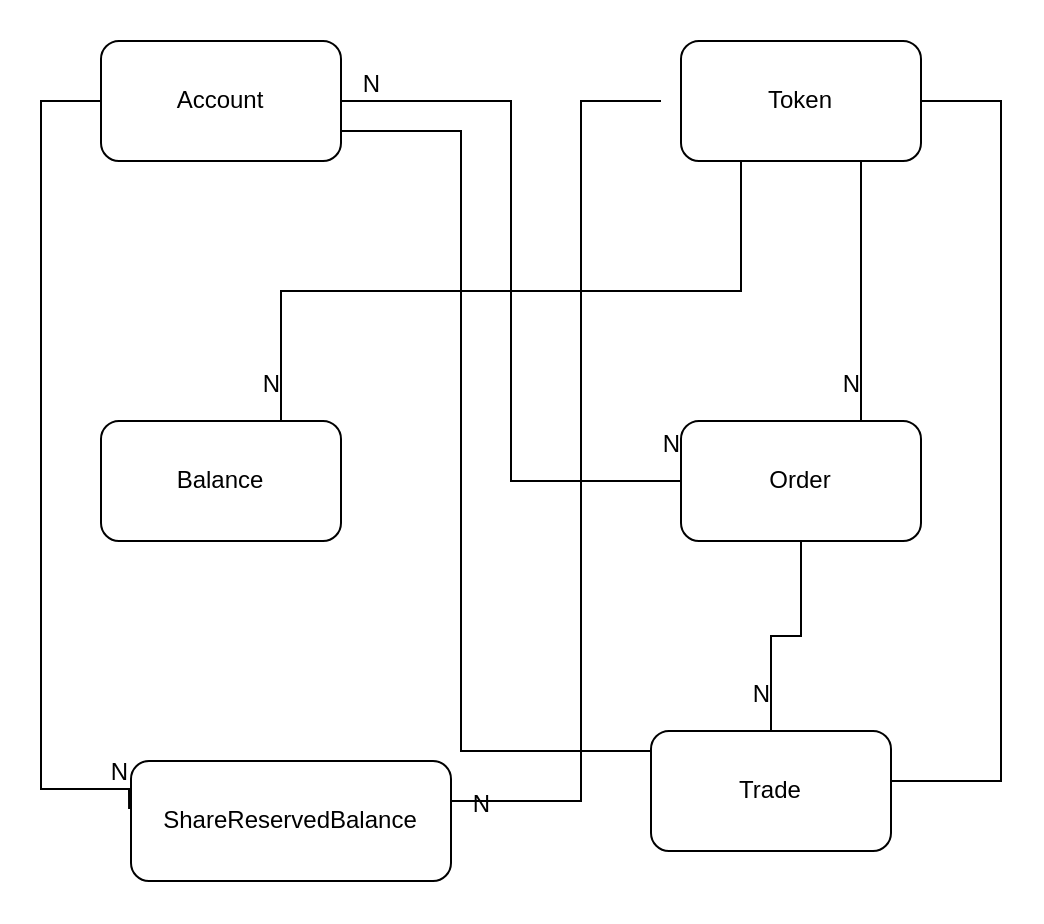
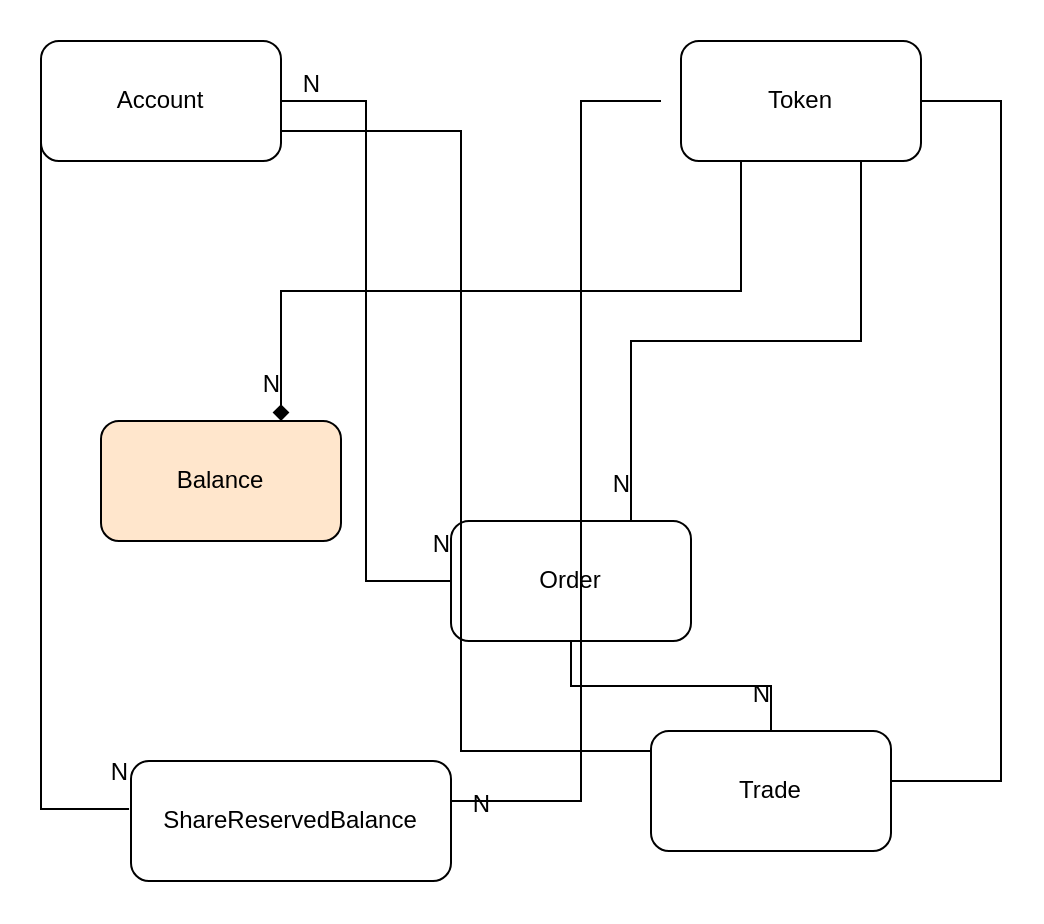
- <mxCell id="2" value="Account" style="rounded=1;whiteSpace=wrap;html=1;" vertex="1" parent="1"><mxGeometry x="50" y="20" width="120" height="60" as="geometry" /></mxCell>
+ <mxCell id="2" value="Account" style="rounded=1;whiteSpace=wrap;html=1;" vertex="1" parent="1"><mxGeometry x="20" y="20" width="120" height="60" as="geometry" /></mxCell>
- <mxCell id="8" value="" style="endArrow=none;html=1;rounded=0;edgeStyle=orthogonalEdgeStyle;exitX=0.25;exitY=1;exitDx=0;exitDy=0;entryX=0.75;entryY=0;entryDx=0;entryDy=0;" edge="1" parent="1" source="3" target="4"><mxGeometry relative="1" as="geometry"><mxPoint x="270" y="90" as="sourcePoint" /><mxPoint x="270" y="220" as="targetPoint" /></mxGeometry></mxCell>
+ <mxCell id="8" value="" style="endArrow=diamond;html=1;rounded=0;edgeStyle=orthogonalEdgeStyle;exitX=0.25;exitY=1;exitDx=0;exitDy=0;entryX=0.75;entryY=0;entryDx=0;entryDy=0;" edge="1" parent="1" source="3" target="4"><mxGeometry relative="1" as="geometry"><mxPoint x="270" y="90" as="sourcePoint" /><mxPoint x="270" y="220" as="targetPoint" /></mxGeometry></mxCell>
- <mxCell id="4" value="Balance" style="rounded=1;whiteSpace=wrap;html=1;" vertex="1" parent="1"><mxGeometry x="50" y="210" width="120" height="60" as="geometry" /></mxCell>
+ <mxCell id="4" value="Balance" style="rounded=1;whiteSpace=wrap;html=1;fillColor=#ffe6cc;" vertex="1" parent="1"><mxGeometry x="50" y="210" width="120" height="60" as="geometry" /></mxCell>
- <mxCell id="5" value="Order" style="rounded=1;whiteSpace=wrap;html=1;" vertex="1" parent="1"><mxGeometry x="340" y="210" width="120" height="60" as="geometry" /></mxCell>
+ <mxCell id="5" value="Order" style="rounded=1;whiteSpace=wrap;html=1;" vertex="1" parent="1"><mxGeometry x="225" y="260" width="120" height="60" as="geometry" /></mxCell>
